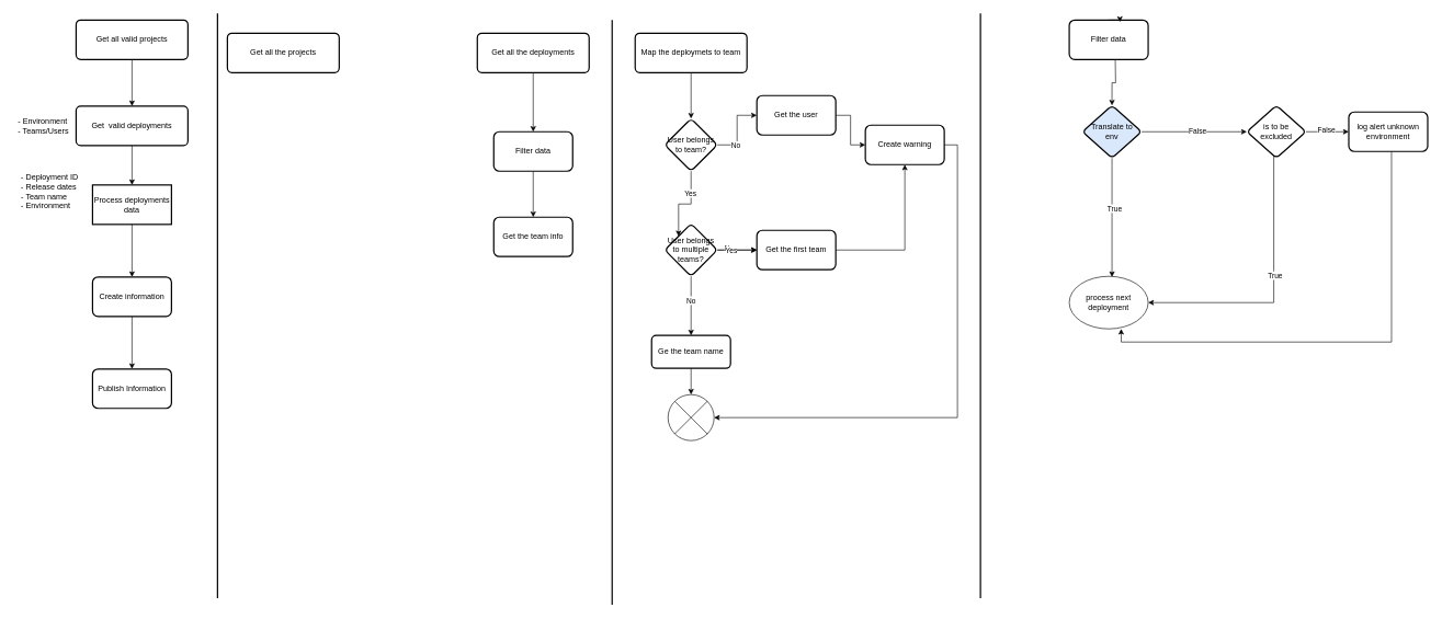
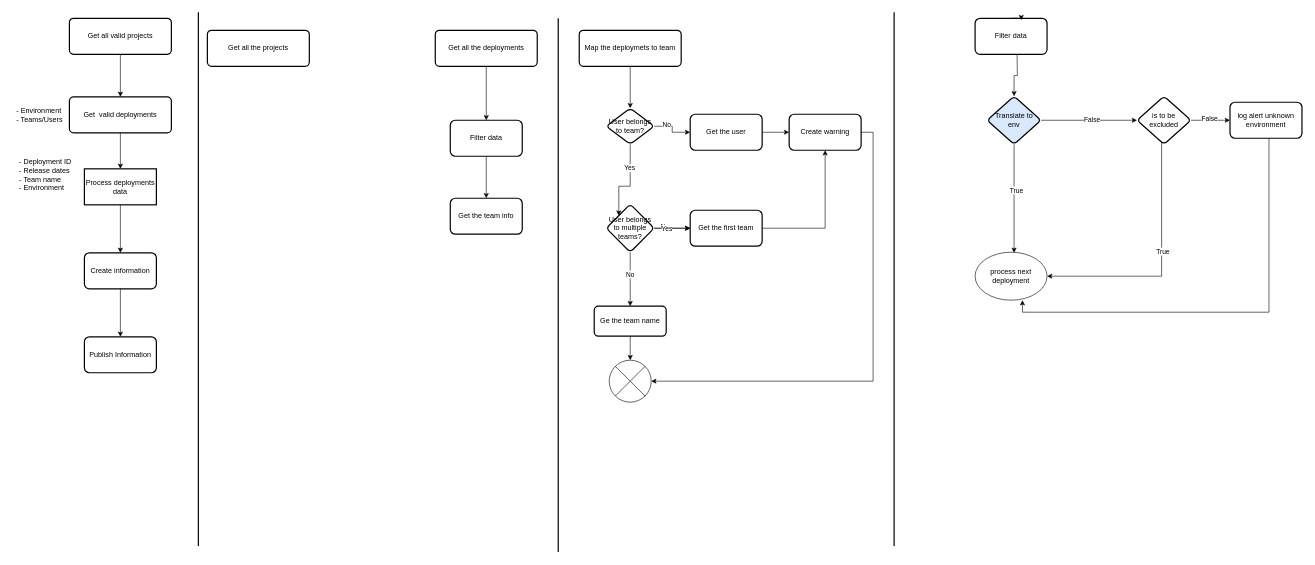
- <mxCell id="25" value="Get the user" style="whiteSpace=wrap;html=1;rounded=1;arcSize=14;strokeWidth=2;" parent="1" vertex="1"><mxGeometry x="1150" y="145" width="120" height="60" as="geometry" /></mxCell>
+ <mxCell id="25" value="Get the user" style="whiteSpace=wrap;html=1;rounded=1;arcSize=14;strokeWidth=2;" parent="1" vertex="1"><mxGeometry x="1150" y="190" width="120" height="60" as="geometry" /></mxCell>
- <mxCell id="23" value="User belongs to team?" style="rhombus;whiteSpace=wrap;html=1;rounded=1;arcSize=14;strokeWidth=2;" parent="1" vertex="1"><mxGeometry x="1010" y="180" width="80" height="80" as="geometry" /></mxCell>
+ <mxCell id="23" value="User belongs to team?" style="rhombus;whiteSpace=wrap;html=1;rounded=1;arcSize=14;strokeWidth=2;" parent="1" vertex="1"><mxGeometry x="1010" y="180" width="80" height="60" as="geometry" /></mxCell>
